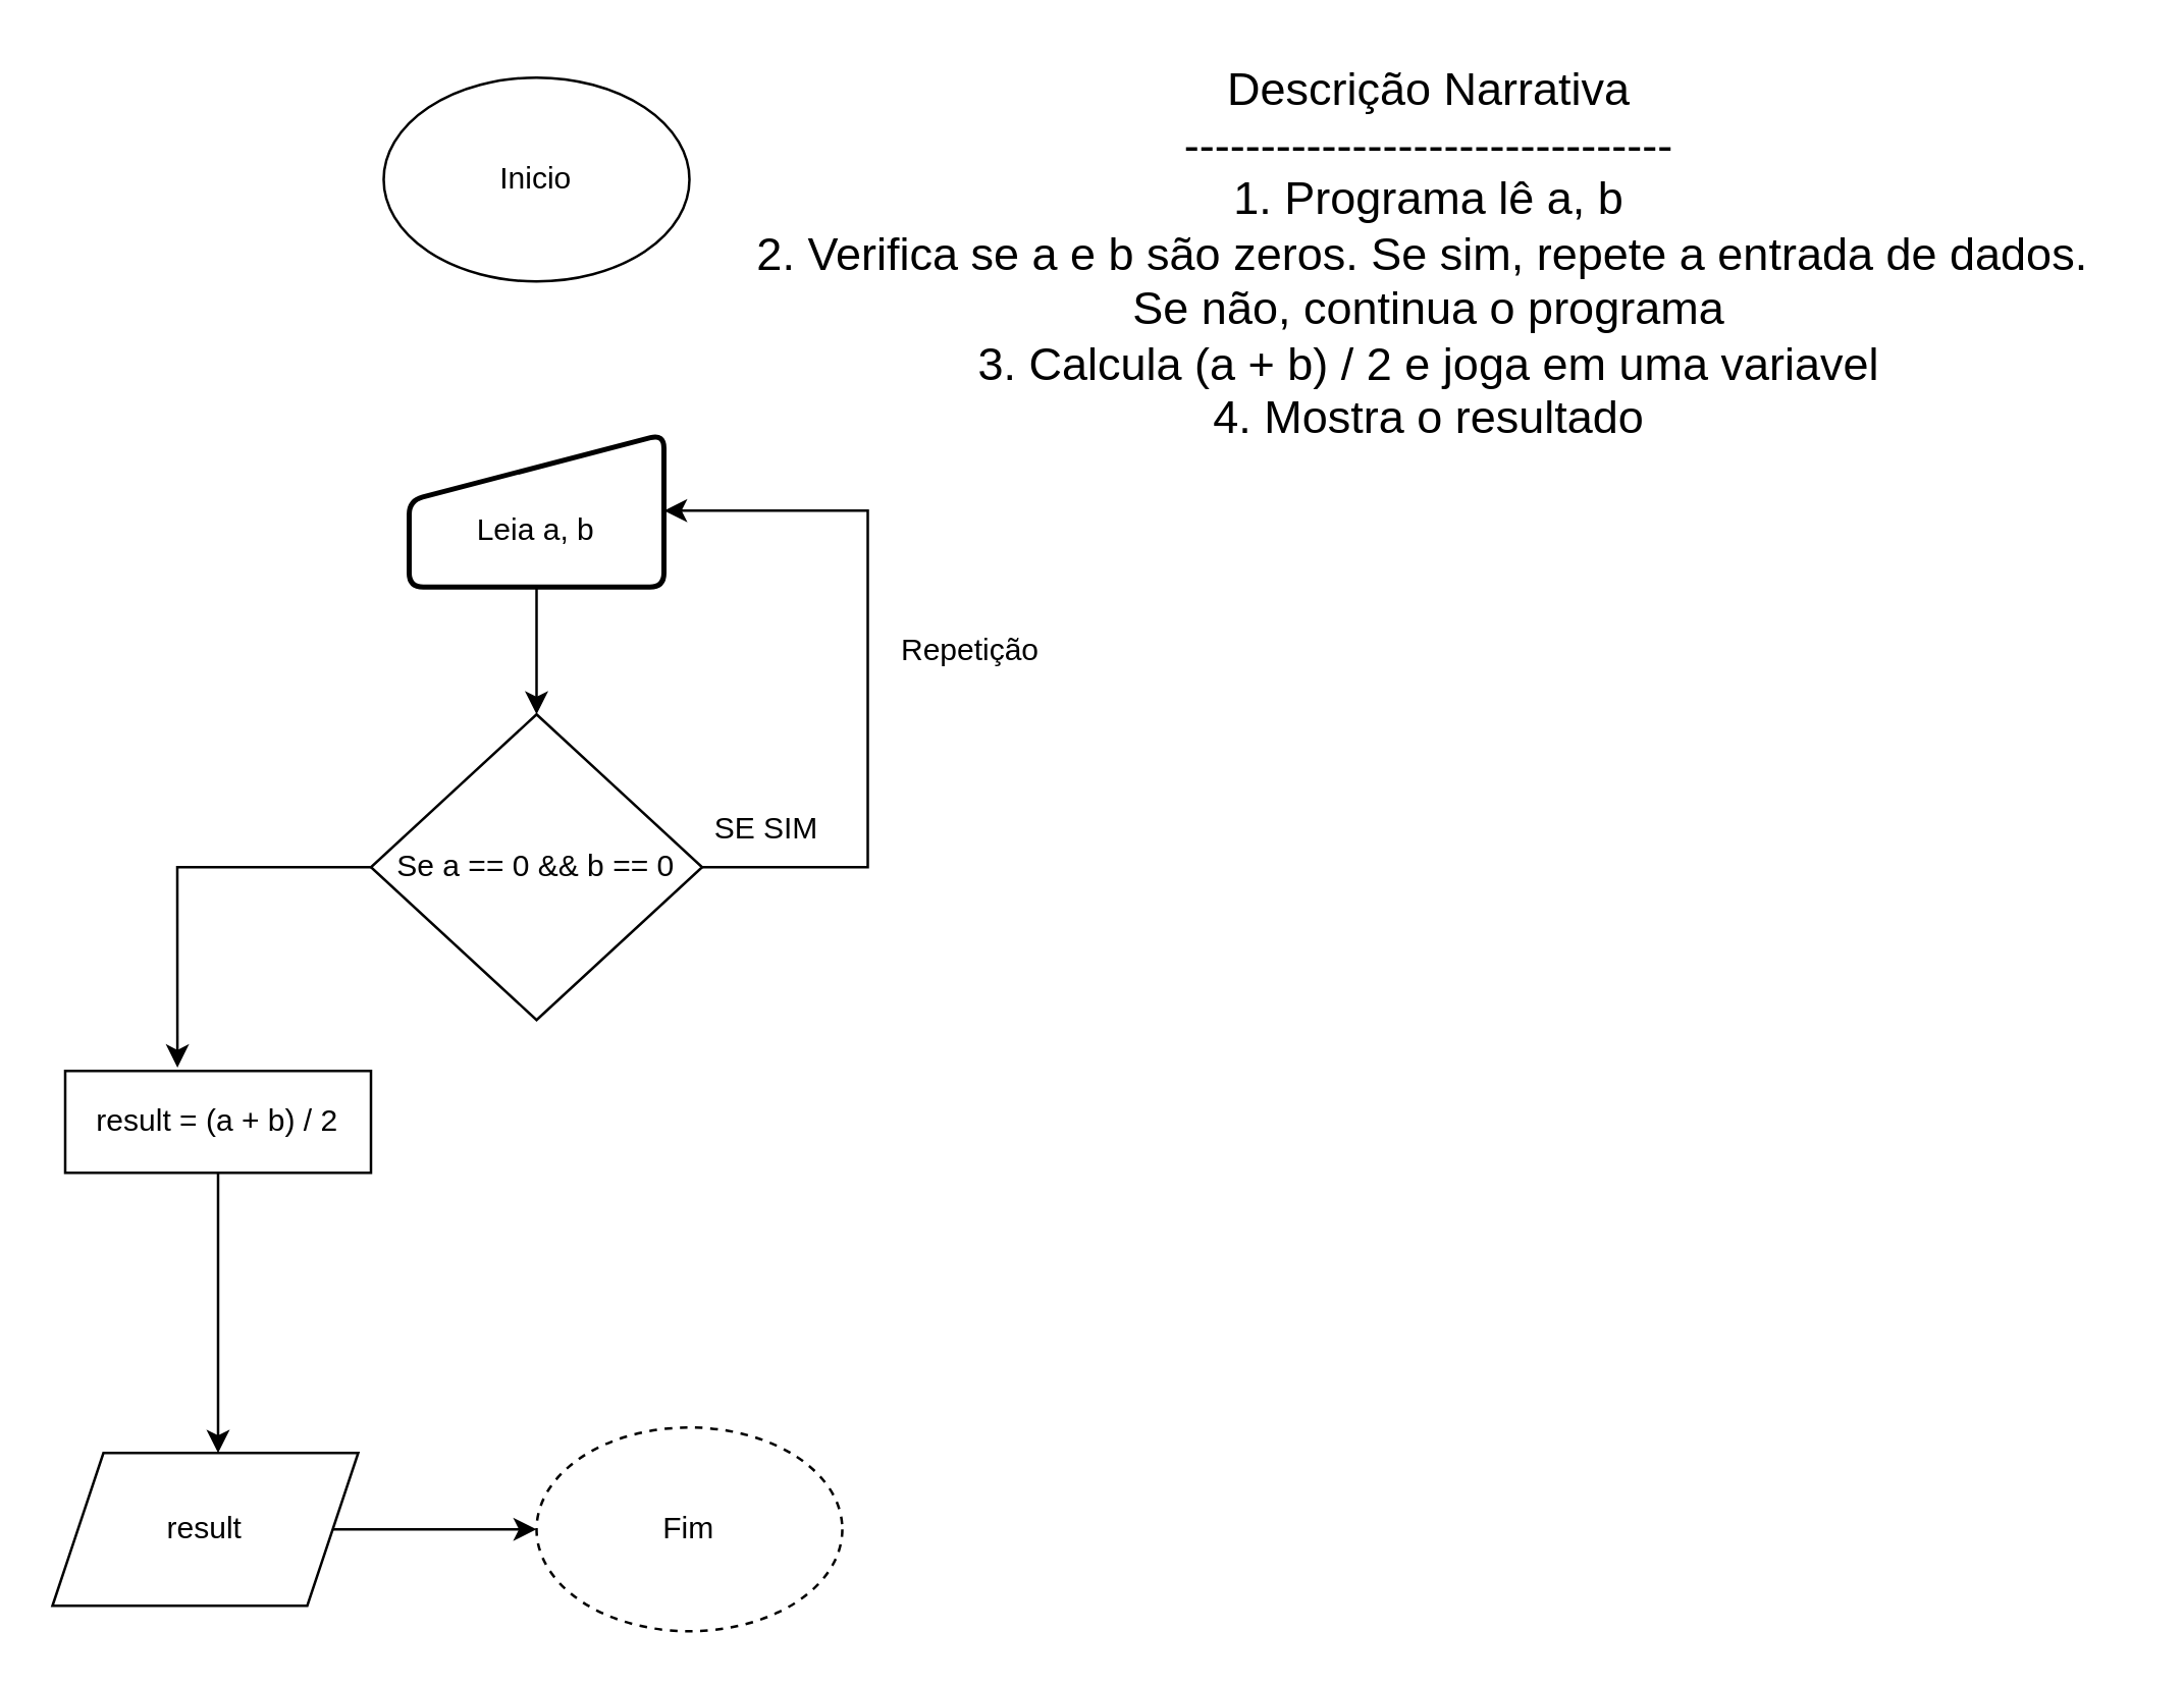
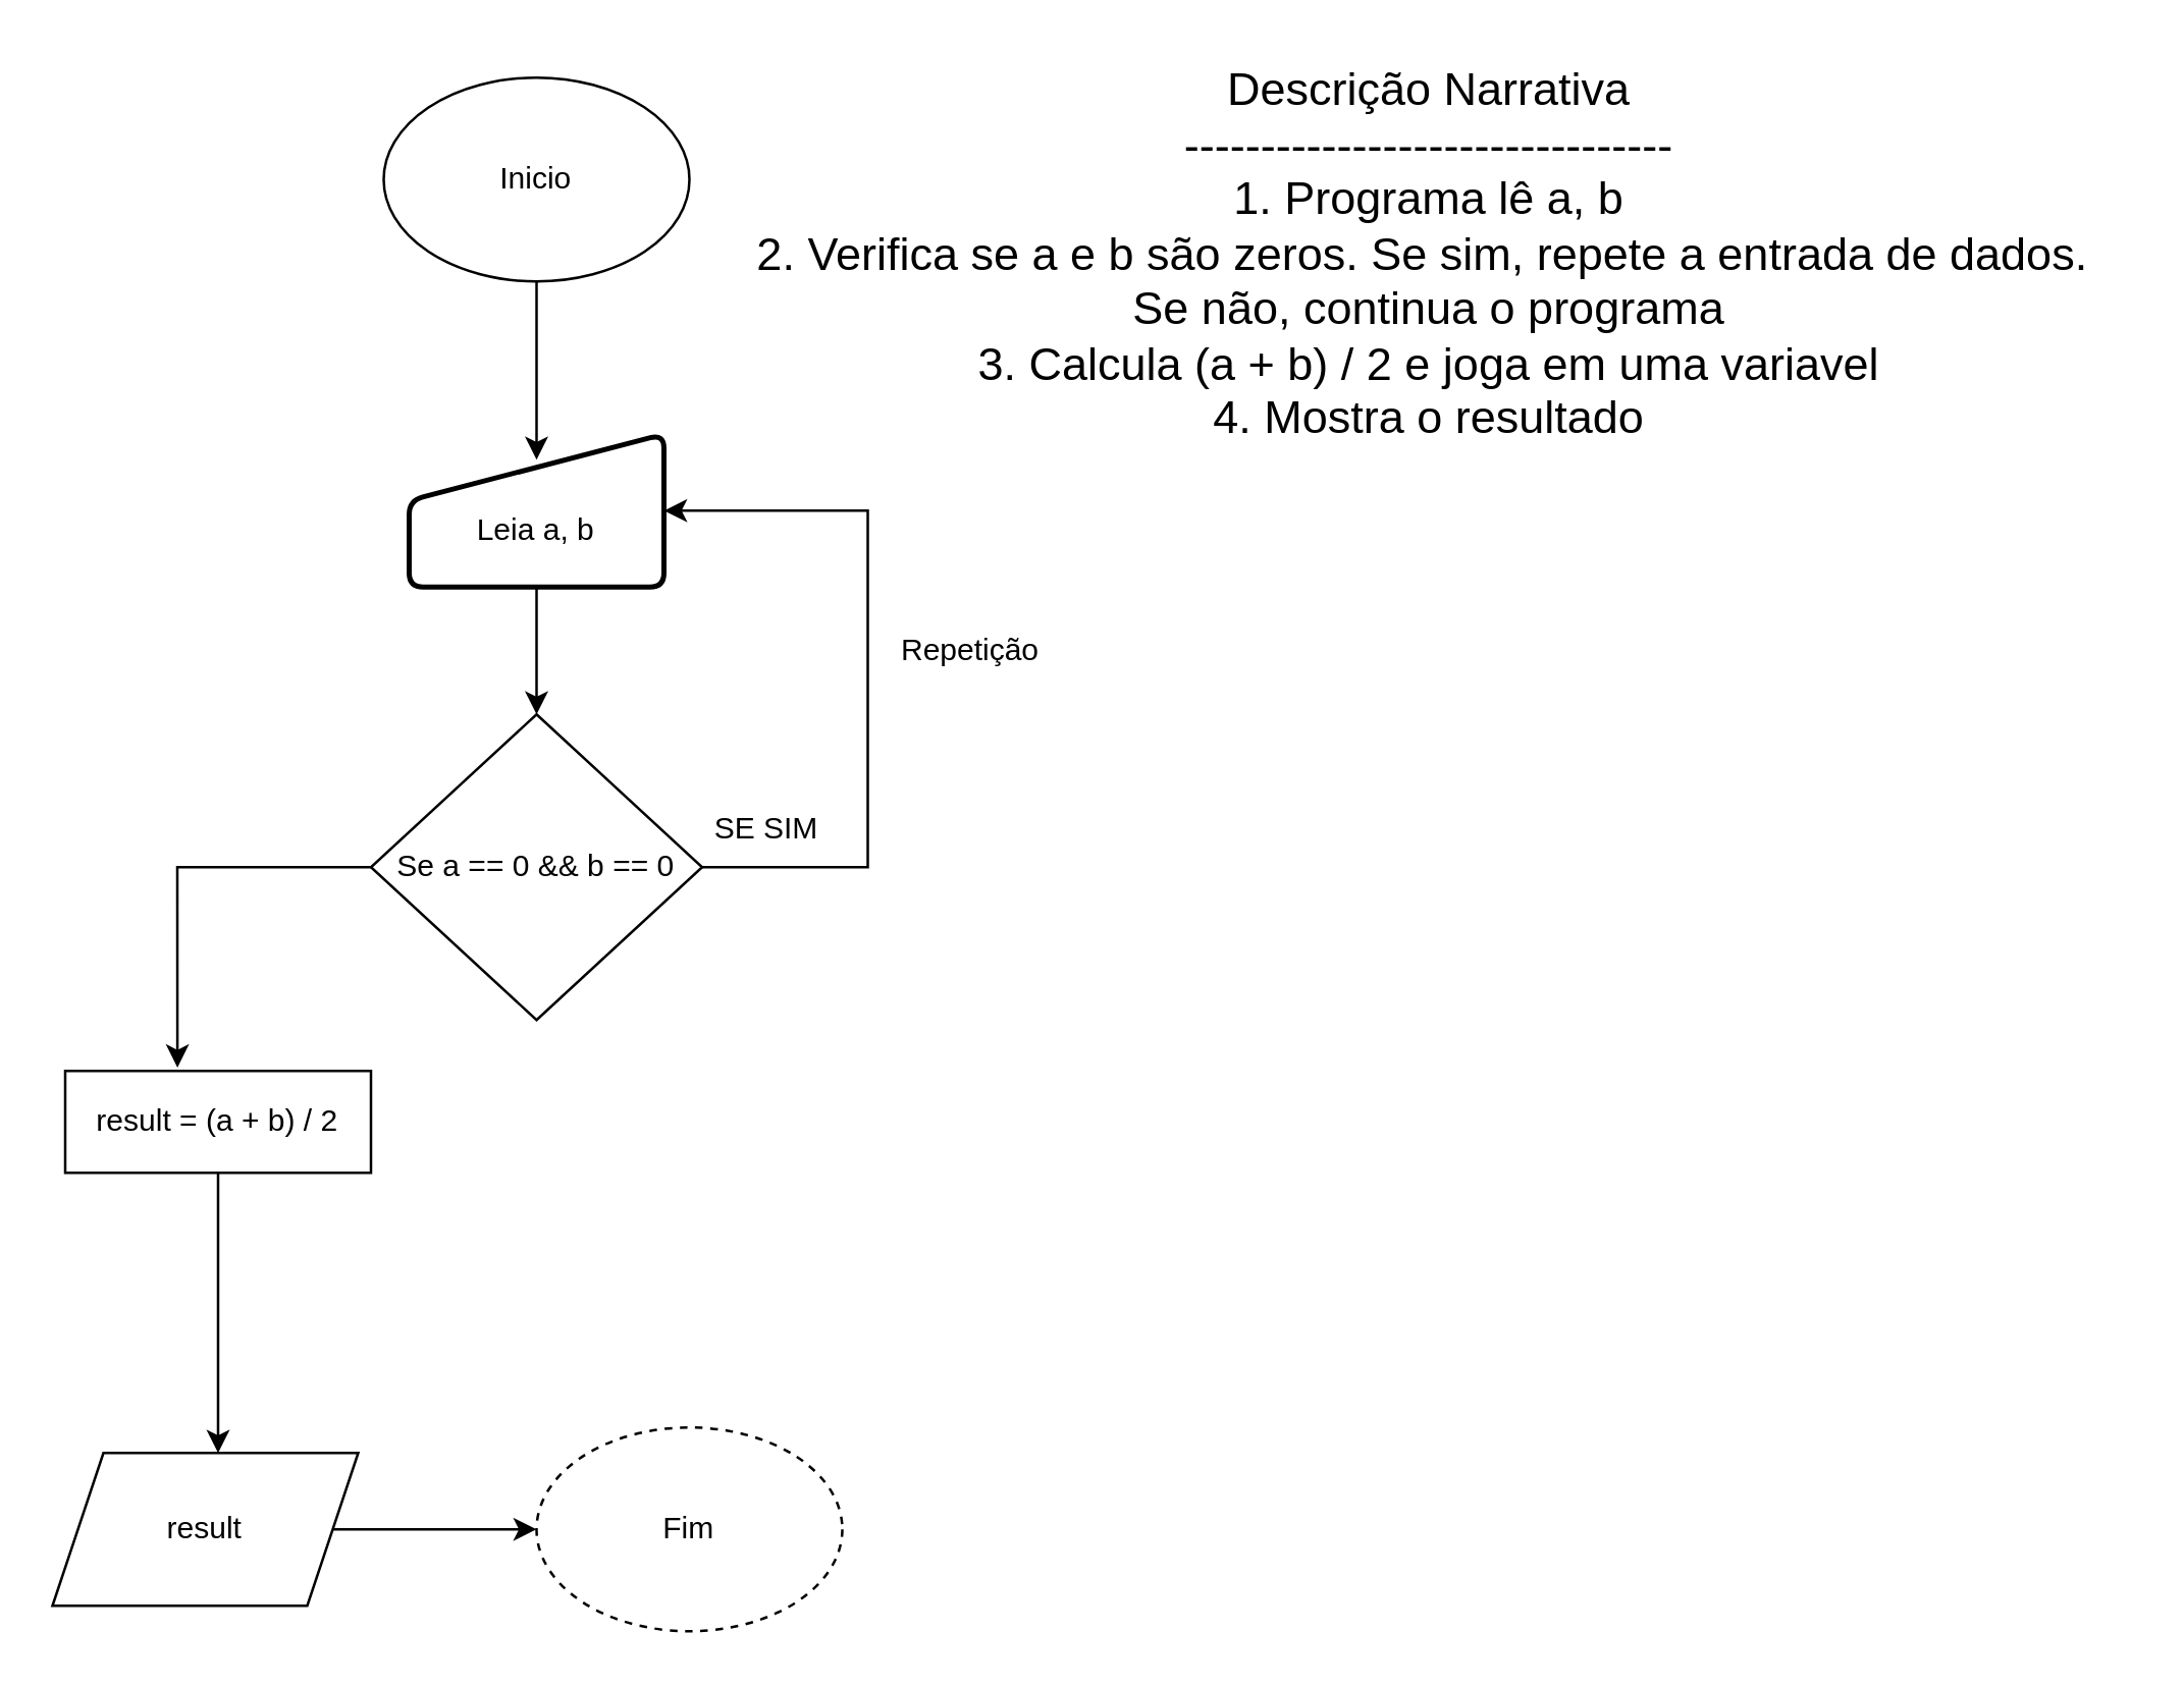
+ <mxCell id="5" style="edgeStyle=orthogonalEdgeStyle;rounded=0;orthogonalLoop=1;jettySize=auto;html=1;entryX=0.5;entryY=0.167;entryDx=0;entryDy=0;entryPerimeter=0;" edge="1" parent="1" source="2" target="4"><mxGeometry relative="1" as="geometry" /></mxCell>
